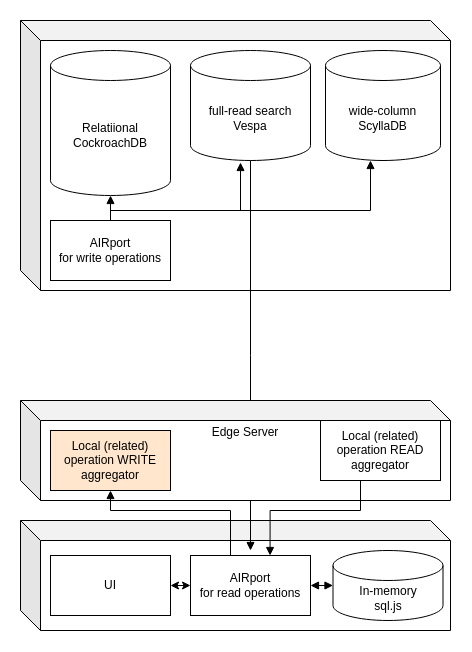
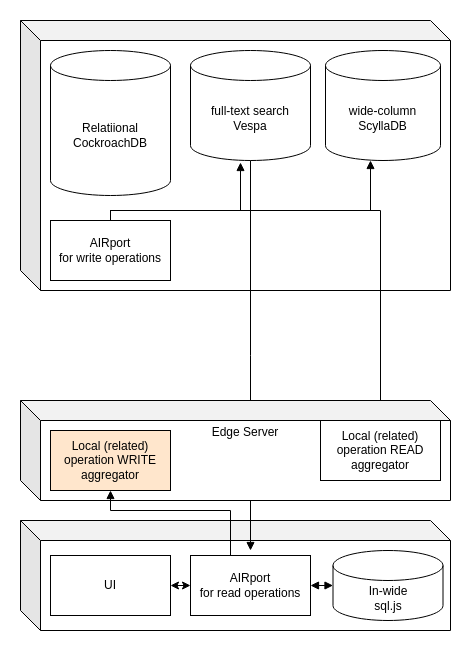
- <mxCell id="13" value="full-read search&lt;br&gt;Vespa" style="shape=cylinder3;whiteSpace=wrap;html=1;boundedLbl=1;backgroundOutline=1;size=15;" parent="1" vertex="1"><mxGeometry x="190" y="50" width="120" height="110" as="geometry" /></mxCell>
+ <mxCell id="13" value="full-text search&lt;br&gt;Vespa" style="shape=cylinder3;whiteSpace=wrap;html=1;boundedLbl=1;backgroundOutline=1;size=15;" parent="1" vertex="1"><mxGeometry x="190" y="50" width="120" height="110" as="geometry" /></mxCell>
- <mxCell id="6" value="" style="html=1;verticalAlign=bottom;endArrow=block;rounded=0;edgeStyle=orthogonalEdgeStyle;exitX=0.5;exitY=0;exitDx=0;exitDy=0;entryX=0.5;entryY=1;entryDx=0;entryDy=0;entryPerimeter=0;" parent="1" source="5" target="3" edge="1"><mxGeometry width="80" relative="1" as="geometry"><mxPoint x="360" y="250" as="sourcePoint" /><mxPoint x="440" y="250" as="targetPoint" /></mxGeometry></mxCell>
+ <mxCell id="6" value="" style="html=1;verticalAlign=bottom;endArrow=block;rounded=0;edgeStyle=orthogonalEdgeStyle;exitX=0.5;exitY=0;exitDx=0;exitDy=0;" parent="1" source="5" target="19" edge="1"><mxGeometry width="80" relative="1" as="geometry"><mxPoint x="360" y="250" as="sourcePoint" /><mxPoint x="440" y="250" as="targetPoint" /></mxGeometry></mxCell>
- <mxCell id="20" value="" style="html=1;verticalAlign=bottom;endArrow=block;rounded=0;edgeStyle=orthogonalEdgeStyle;exitX=0.5;exitY=1;exitDx=0;exitDy=0;entryX=0.663;entryY=0;entryDx=0;entryDy=0;entryPerimeter=0;" parent="1" source="19" target="9" edge="1"><mxGeometry width="80" relative="1" as="geometry"><mxPoint x="340" y="240" as="sourcePoint" /><mxPoint x="270" y="350" as="targetPoint" /><Array as="points"><mxPoint x="360" y="510" /><mxPoint x="270" y="510" /></Array></mxGeometry></mxCell>
- <mxCell id="10" value="In-memory&lt;br&gt;sql.js" style="shape=cylinder3;whiteSpace=wrap;html=1;boundedLbl=1;backgroundOutline=1;size=15;" parent="1" vertex="1"><mxGeometry x="332.5" y="550" width="110" height="70" as="geometry" /></mxCell>
+ <mxCell id="10" value="In-wide&lt;br&gt;sql.js" style="shape=cylinder3;whiteSpace=wrap;html=1;boundedLbl=1;backgroundOutline=1;size=15;" parent="1" vertex="1"><mxGeometry x="332.5" y="550" width="110" height="70" as="geometry" /></mxCell>
